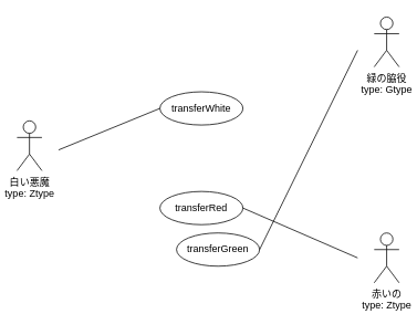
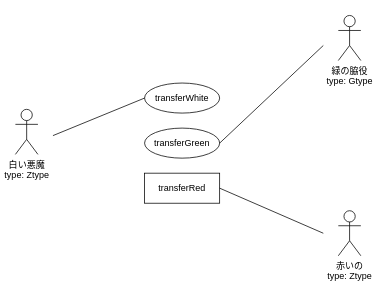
- <mxCell id="7" value="transferRed" style="ellipse;whiteSpace=wrap;html=1;verticalAlign=middle;" parent="1" vertex="1"><mxGeometry x="192" y="230" width="100" height="40" as="geometry" /></mxCell>
+ <mxCell id="7" value="transferRed" style="whiteSpace=wrap;html=1;verticalAlign=middle;rounded=0;" parent="1" vertex="1"><mxGeometry x="192" y="230" width="100" height="40" as="geometry" /></mxCell>
- <mxCell id="6" value="transferGreen" style="ellipse;whiteSpace=wrap;html=1;verticalAlign=middle;" parent="1" vertex="1"><mxGeometry x="212" y="280" width="100" height="40" as="geometry" /></mxCell>
+ <mxCell id="6" value="transferGreen" style="ellipse;whiteSpace=wrap;html=1;verticalAlign=middle;" parent="1" vertex="1"><mxGeometry x="192" y="170" width="100" height="40" as="geometry" /></mxCell>
